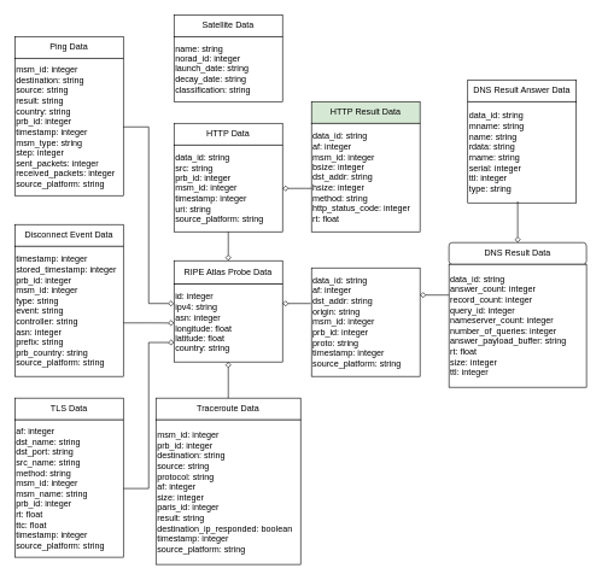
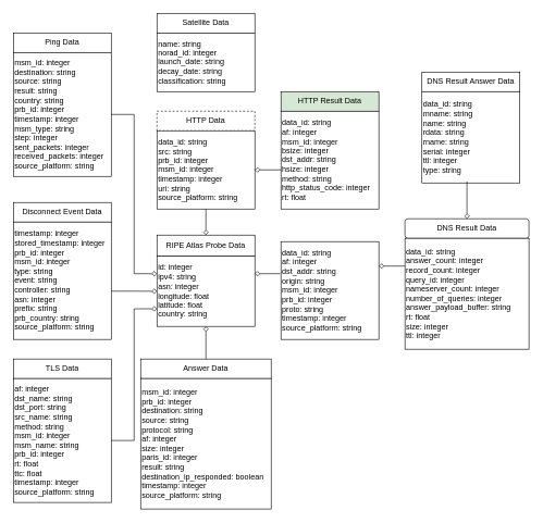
- <mxCell id="18" value="HTTP Data" style="rounded=0;whiteSpace=wrap;html=1;" vertex="1" parent="17"><mxGeometry width="150" height="30" as="geometry" /></mxCell>
+ <mxCell id="18" value="HTTP Data" style="rounded=0;whiteSpace=wrap;html=1;dashed=1;" vertex="1" parent="17"><mxGeometry width="150" height="30" as="geometry" /></mxCell>
- <mxCell id="26" value="Traceroute Data" style="rounded=0;whiteSpace=wrap;html=1;" vertex="1" parent="25"><mxGeometry width="200" height="30" as="geometry" /></mxCell>
+ <mxCell id="26" value="Answer Data" style="rounded=0;whiteSpace=wrap;html=1;" vertex="1" parent="25"><mxGeometry width="200" height="30" as="geometry" /></mxCell>
